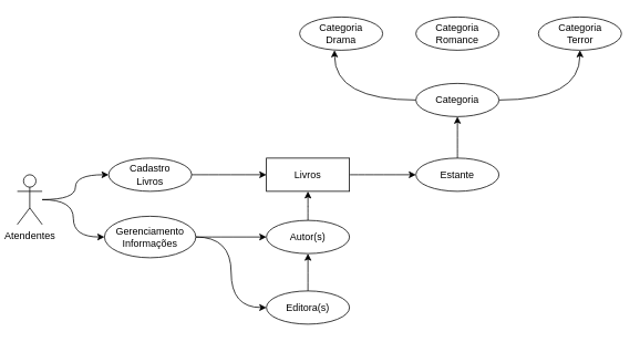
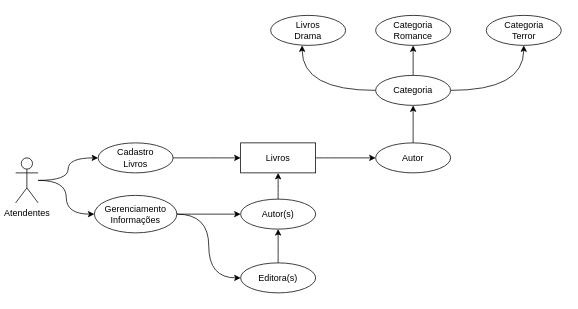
- <mxCell id="11" value="Categoria&lt;br&gt;Drama" style="ellipse;whiteSpace=wrap;html=1;align=center;" parent="1" vertex="1"><mxGeometry x="360" y="20" width="100" height="40" as="geometry" /></mxCell>
+ <mxCell id="11" value="Livros&lt;br&gt;Drama" style="ellipse;whiteSpace=wrap;html=1;align=center;" parent="1" vertex="1"><mxGeometry x="360" y="20" width="100" height="40" as="geometry" /></mxCell>
+ <mxCell id="23" style="edgeStyle=orthogonalEdgeStyle;rounded=0;orthogonalLoop=1;jettySize=auto;html=1;entryX=0.5;entryY=1;entryDx=0;entryDy=0;curved=1;" edge="1" parent="1" source="24" target="10"><mxGeometry relative="1" as="geometry" /></mxCell>
- <mxCell id="8" value="Estante" style="ellipse;whiteSpace=wrap;html=1;align=center;" parent="1" vertex="1"><mxGeometry x="500" y="190" width="100" height="40" as="geometry" /></mxCell>
+ <mxCell id="8" value="Autor" style="ellipse;whiteSpace=wrap;html=1;align=center;" parent="1" vertex="1"><mxGeometry x="500" y="190" width="100" height="40" as="geometry" /></mxCell>
